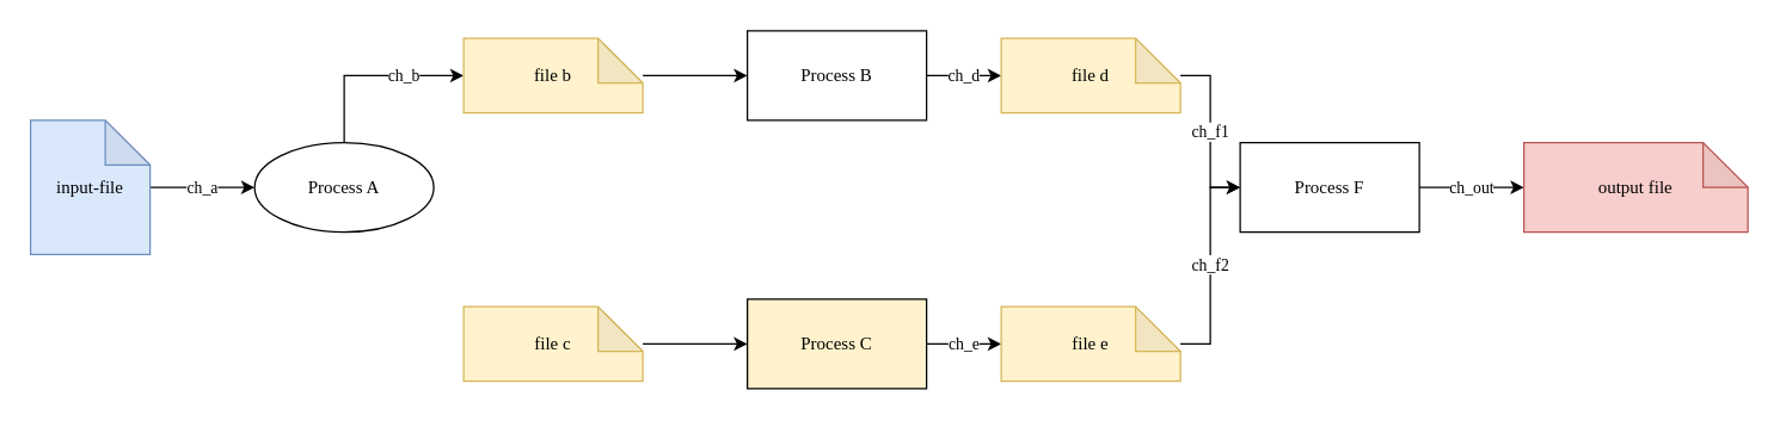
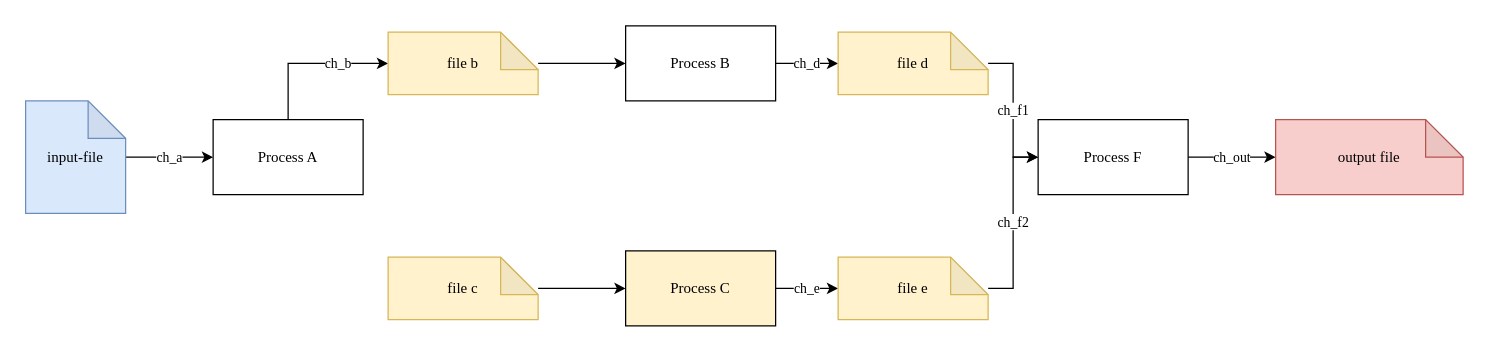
- <mxCell id="3" value="Process A" style="ellipse;whiteSpace=wrap;html=1;fontFamily=Monaco;" vertex="1" parent="1"><mxGeometry x="170" y="95" width="120" height="60" as="geometry" /></mxCell>
+ <mxCell id="3" value="Process A" style="rounded=0;whiteSpace=wrap;html=1;fontFamily=Monaco;" vertex="1" parent="1"><mxGeometry x="170" y="95" width="120" height="60" as="geometry" /></mxCell>
